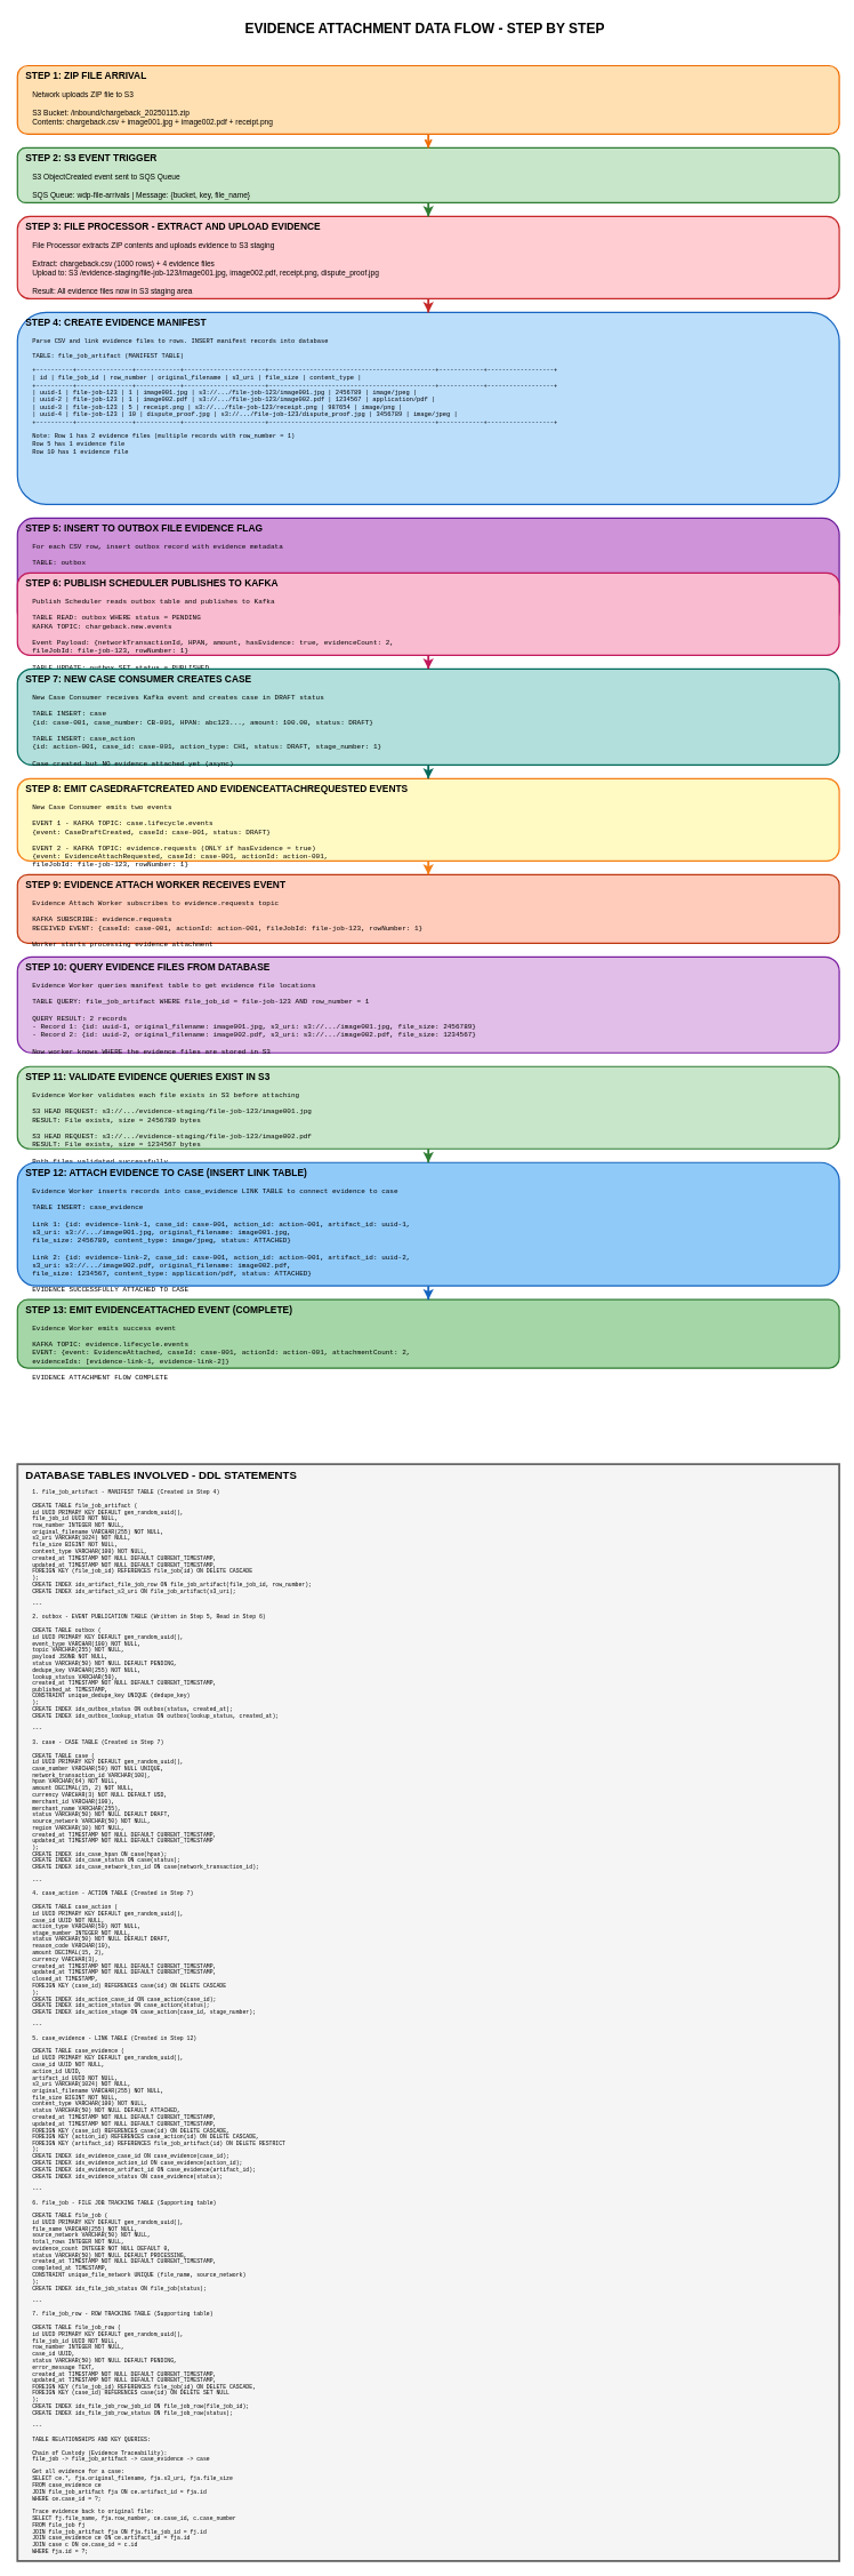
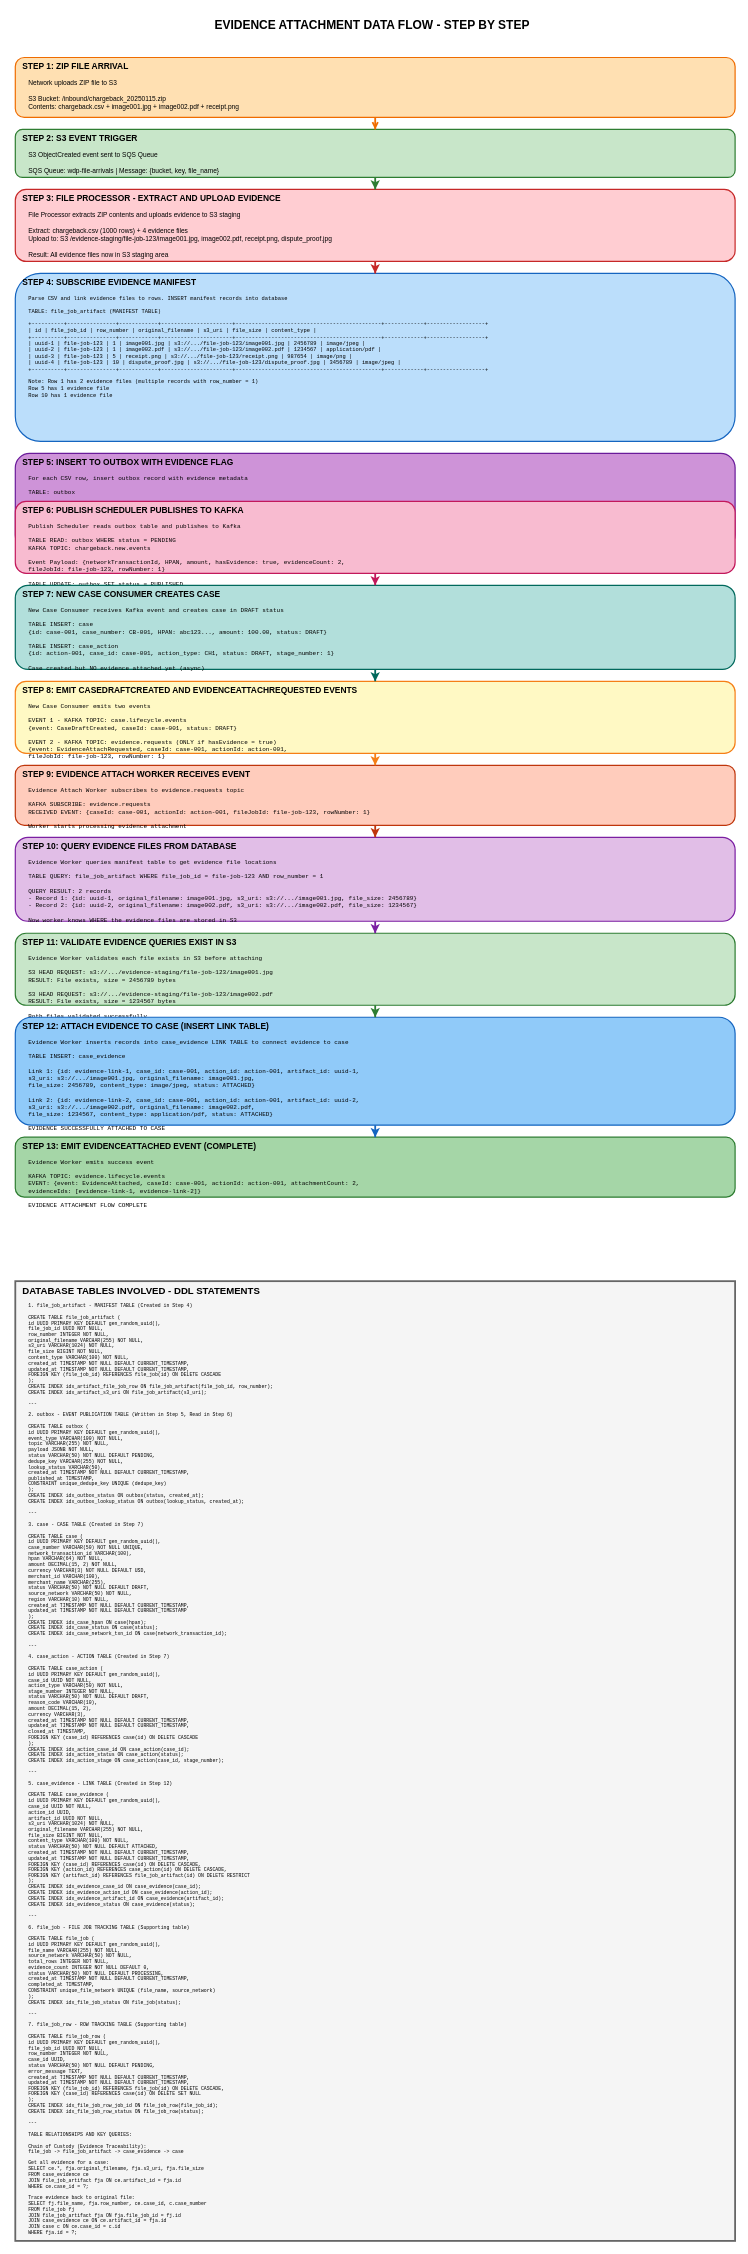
- <mxCell id="9" value="STEP 4: CREATE EVIDENCE MANIFEST" style="rounded=1;whiteSpace=wrap;html=1;fillColor=#bbdefb;strokeColor=#1565c0;fontSize=14;fontStyle=1;align=left;verticalAlign=top;spacingLeft=10;strokeWidth=2;" vertex="1" parent="1"><mxGeometry x="25" y="455" width="1200" height="280" as="geometry" /></mxCell>
+ <mxCell id="9" value="STEP 4: SUBSCRIBE EVIDENCE MANIFEST" style="rounded=1;whiteSpace=wrap;html=1;fillColor=#bbdefb;strokeColor=#1565c0;fontSize=14;fontStyle=1;align=left;verticalAlign=top;spacingLeft=10;strokeWidth=2;" vertex="1" parent="1"><mxGeometry x="25" y="455" width="1200" height="280" as="geometry" /></mxCell>
- <mxCell id="11" value="STEP 5: INSERT TO OUTBOX FILE EVIDENCE FLAG" style="rounded=1;whiteSpace=wrap;html=1;fillColor=#ce93d8;strokeColor=#6a1b9a;fontSize=14;fontStyle=1;align=left;verticalAlign=top;spacingLeft=10;strokeWidth=2;" vertex="1" parent="1"><mxGeometry x="25" y="755" width="1200" height="160" as="geometry" /></mxCell>
+ <mxCell id="11" value="STEP 5: INSERT TO OUTBOX WITH EVIDENCE FLAG" style="rounded=1;whiteSpace=wrap;html=1;fillColor=#ce93d8;strokeColor=#6a1b9a;fontSize=14;fontStyle=1;align=left;verticalAlign=top;spacingLeft=10;strokeWidth=2;" vertex="1" parent="1"><mxGeometry x="25" y="755" width="1200" height="160" as="geometry" /></mxCell>
+ <mxCell id="37" style="edgeStyle=orthogonalEdgeStyle;rounded=0;orthogonalLoop=1;jettySize=auto;html=1;strokeWidth=3;strokeColor=#bf360c;entryX=0.5;entryY=0;" edge="1" parent="1" source="19" target="21"><mxGeometry relative="1" as="geometry" /></mxCell>
+ <mxCell id="38" style="edgeStyle=orthogonalEdgeStyle;rounded=0;orthogonalLoop=1;jettySize=auto;html=1;strokeWidth=3;strokeColor=#7b1fa2;entryX=0.5;entryY=0;" edge="1" parent="1" source="21" target="23"><mxGeometry relative="1" as="geometry" /></mxCell>
